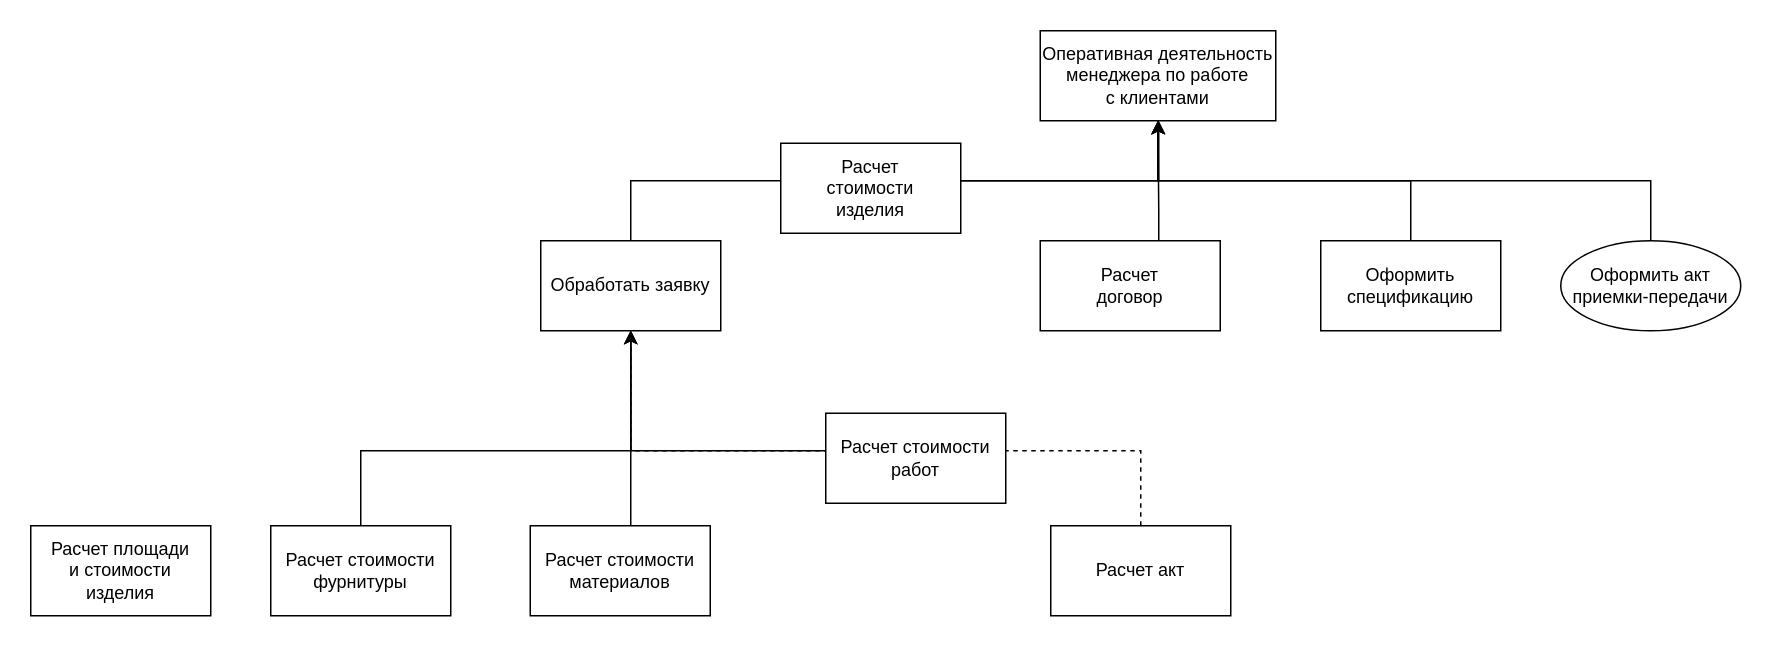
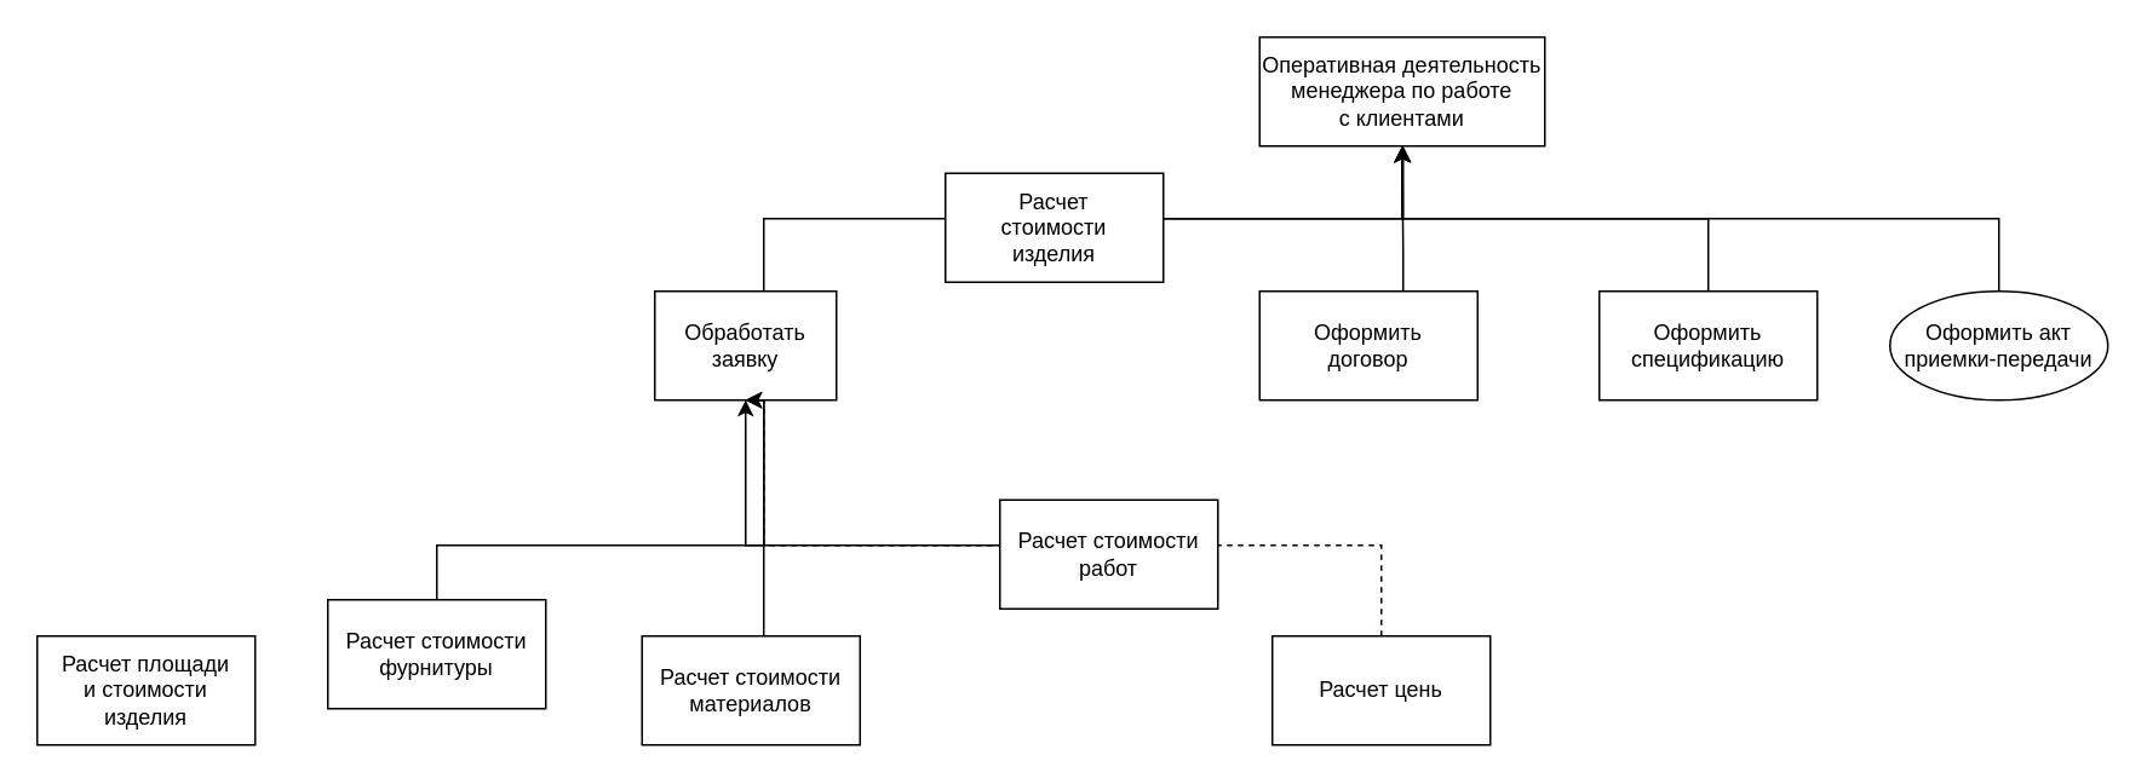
- <mxCell id="4" value="Обработать заявку" style="rounded=0;whiteSpace=wrap;html=1;" vertex="1" parent="1"><mxGeometry x="360" y="160" width="120" height="60" as="geometry" /></mxCell>
+ <mxCell id="4" value="Обработать заявку" style="rounded=0;whiteSpace=wrap;html=1;" vertex="1" parent="1"><mxGeometry x="360" y="160" width="100" height="60" as="geometry" /></mxCell>
- <mxCell id="6" value="&lt;div&gt;Расчет&lt;/div&gt;&lt;div&gt;договор&lt;/div&gt;" style="rounded=0;whiteSpace=wrap;html=1;" vertex="1" parent="1"><mxGeometry x="693" y="160" width="120" height="60" as="geometry" /></mxCell>
+ <mxCell id="6" value="&lt;div&gt;Оформить&lt;/div&gt;&lt;div&gt;договор&lt;/div&gt;" style="rounded=0;whiteSpace=wrap;html=1;" vertex="1" parent="1"><mxGeometry x="693" y="160" width="120" height="60" as="geometry" /></mxCell>
- <mxCell id="17" value="&lt;div&gt;Расчет стоимости&lt;/div&gt;&lt;div&gt;фурнитуры&lt;/div&gt;" style="rounded=0;whiteSpace=wrap;html=1;" vertex="1" parent="1"><mxGeometry x="180" y="350" width="120" height="60" as="geometry" /></mxCell>
+ <mxCell id="17" value="&lt;div&gt;Расчет стоимости&lt;/div&gt;&lt;div&gt;фурнитуры&lt;/div&gt;" style="rounded=0;whiteSpace=wrap;html=1;" vertex="1" parent="1"><mxGeometry x="180" y="330" width="120" height="60" as="geometry" /></mxCell>
- <mxCell id="19" value="Расчет акт" style="rounded=0;whiteSpace=wrap;html=1;" vertex="1" parent="1"><mxGeometry x="700" y="350" width="120" height="60" as="geometry" /></mxCell>
+ <mxCell id="19" value="Расчет цень" style="rounded=0;whiteSpace=wrap;html=1;" vertex="1" parent="1"><mxGeometry x="700" y="350" width="120" height="60" as="geometry" /></mxCell>
